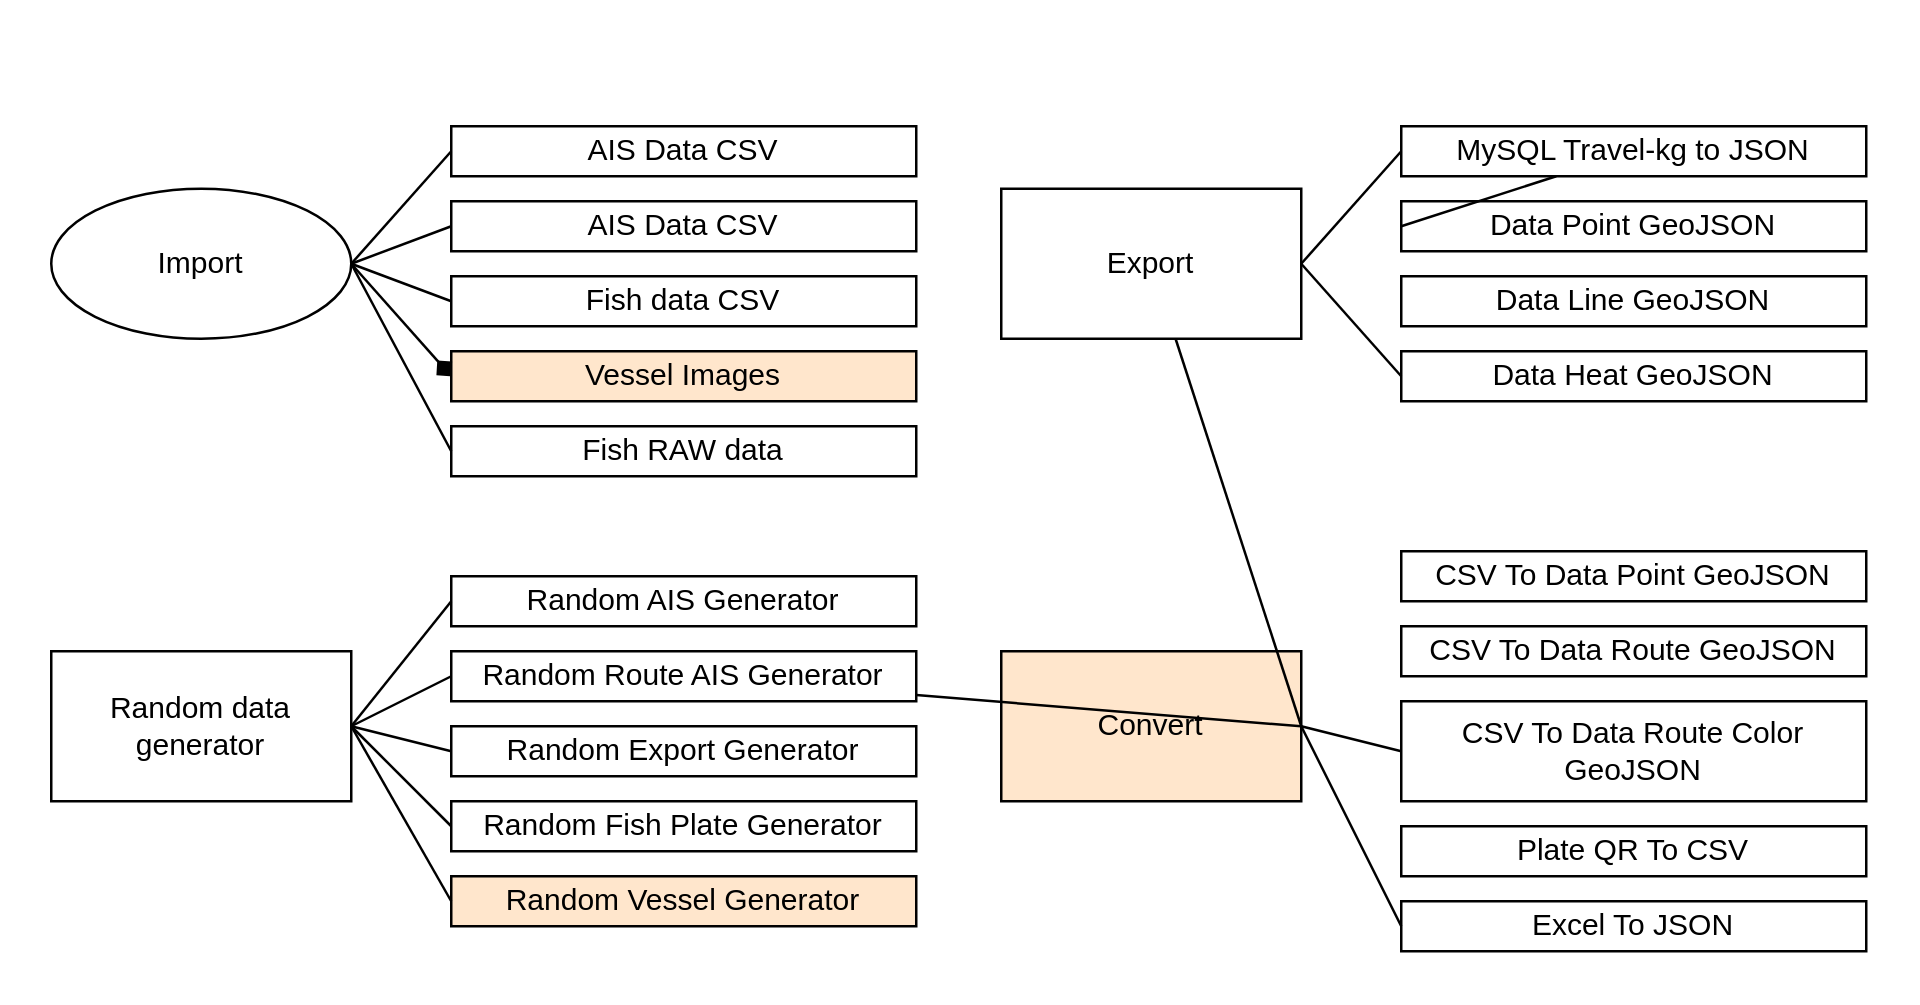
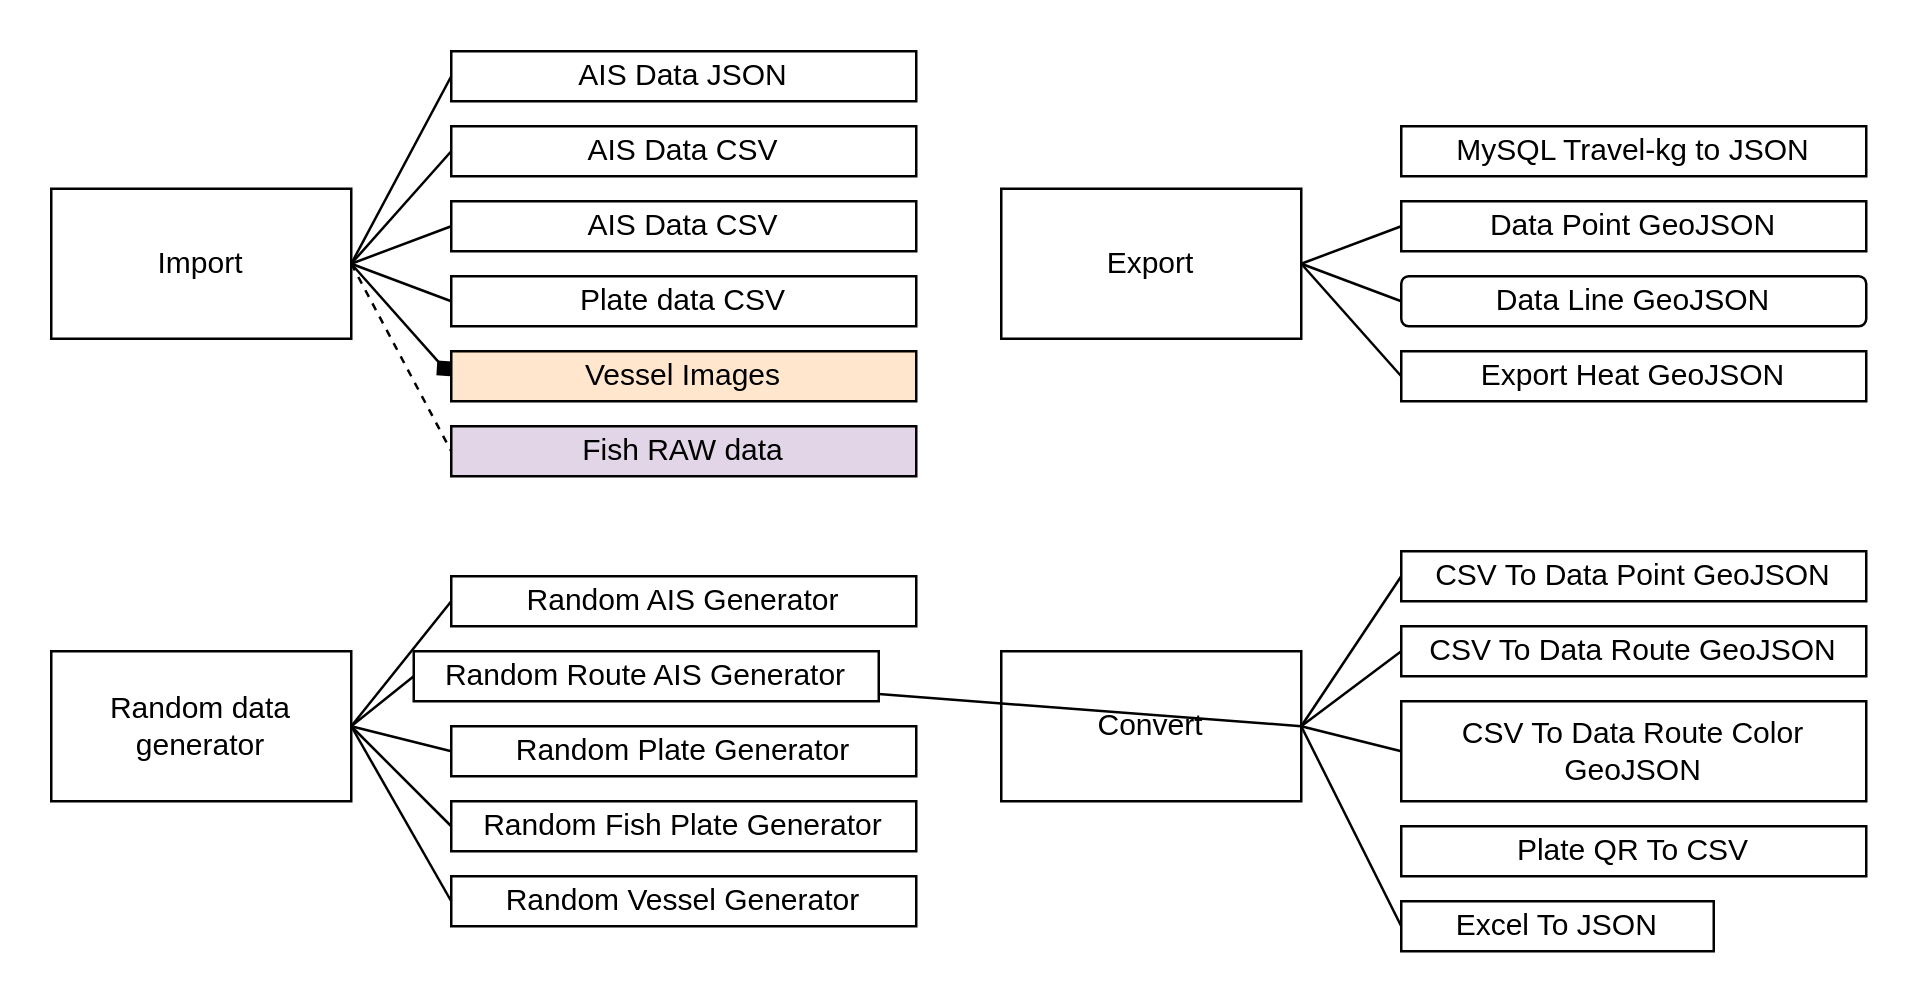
+ <mxCell id="6" value="AIS Data JSON" style="rounded=0;whiteSpace=wrap;html=1;" vertex="1" parent="1"><mxGeometry x="180" y="20" width="186" height="20" as="geometry" /></mxCell>
+ <mxCell id="21" value="" style="endArrow=none;html=1;rounded=0;exitX=1;exitY=0.5;exitDx=0;exitDy=0;entryX=0;entryY=0.5;entryDx=0;entryDy=0;" edge="1" parent="1" source="2" target="6"><mxGeometry width="50" height="50" relative="1" as="geometry"><mxPoint x="400" y="660" as="sourcePoint" /><mxPoint x="450" y="610" as="targetPoint" /></mxGeometry></mxCell>
- <mxCell id="33" value="" style="endArrow=none;html=1;rounded=0;exitX=0;exitY=0.5;exitDx=0;exitDy=0;" edge="1" parent="1" source="13" target="12"><mxGeometry width="50" height="50" relative="1" as="geometry"><mxPoint x="570" y="70" as="sourcePoint" /><mxPoint x="530" y="115" as="targetPoint" /></mxGeometry></mxCell>
+ <mxCell id="33" value="" style="endArrow=none;html=1;rounded=0;entryX=1;entryY=0.5;entryDx=0;entryDy=0;exitX=0;exitY=0.5;exitDx=0;exitDy=0;" edge="1" parent="1" source="13" target="3"><mxGeometry width="50" height="50" relative="1" as="geometry"><mxPoint x="570" y="70" as="sourcePoint" /><mxPoint x="530" y="115" as="targetPoint" /></mxGeometry></mxCell>
- <mxCell id="32" value="" style="endArrow=none;html=1;rounded=0;entryX=1;entryY=0.5;entryDx=0;entryDy=0;exitX=0;exitY=0.5;exitDx=0;exitDy=0;" edge="1" parent="1" source="12" target="3"><mxGeometry width="50" height="50" relative="1" as="geometry"><mxPoint x="560" y="60" as="sourcePoint" /><mxPoint x="520" y="110" as="targetPoint" /></mxGeometry></mxCell>
- <mxCell id="2" value="Import" style="ellipse;whiteSpace=wrap;html=1;" vertex="1" parent="1"><mxGeometry x="20" y="75" width="120" height="60" as="geometry" /></mxCell>
+ <mxCell id="2" value="Import" style="rounded=0;whiteSpace=wrap;html=1;" vertex="1" parent="1"><mxGeometry x="20" y="75" width="120" height="60" as="geometry" /></mxCell>
+ <mxCell id="34" value="" style="endArrow=none;html=1;rounded=0;entryX=1;entryY=0.5;entryDx=0;entryDy=0;exitX=0;exitY=0.5;exitDx=0;exitDy=0;" edge="1" parent="1" source="14" target="3"><mxGeometry width="50" height="50" relative="1" as="geometry"><mxPoint x="570" y="100" as="sourcePoint" /><mxPoint x="530" y="115" as="targetPoint" /></mxGeometry></mxCell>
- <mxCell id="9" value="Fish data CSV" style="rounded=0;whiteSpace=wrap;html=1;" vertex="1" parent="1"><mxGeometry x="180" y="110" width="186" height="20" as="geometry" /></mxCell>
+ <mxCell id="9" value="Plate data CSV" style="rounded=0;whiteSpace=wrap;html=1;" vertex="1" parent="1"><mxGeometry x="180" y="110" width="186" height="20" as="geometry" /></mxCell>
- <mxCell id="14" value="Data Line GeoJSON" style="rounded=0;whiteSpace=wrap;html=1;" vertex="1" parent="1"><mxGeometry x="560" y="110" width="186" height="20" as="geometry" /></mxCell>
+ <mxCell id="14" value="Data Line GeoJSON" style="whiteSpace=wrap;html=1;rounded=1;" vertex="1" parent="1"><mxGeometry x="560" y="110" width="186" height="20" as="geometry" /></mxCell>
- <mxCell id="26" value="" style="endArrow=none;html=1;rounded=0;entryX=0;entryY=0.5;entryDx=0;entryDy=0;exitX=1;exitY=0.5;exitDx=0;exitDy=0;" edge="1" parent="1" source="2" target="11"><mxGeometry width="50" height="50" relative="1" as="geometry"><mxPoint x="140" y="100" as="sourcePoint" /><mxPoint x="190" y="160" as="targetPoint" /></mxGeometry></mxCell>
+ <mxCell id="26" value="" style="endArrow=none;html=1;rounded=0;entryX=0;entryY=0.5;entryDx=0;entryDy=0;exitX=1;exitY=0.5;exitDx=0;exitDy=0;dashed=1;" edge="1" parent="1" source="2" target="11"><mxGeometry width="50" height="50" relative="1" as="geometry"><mxPoint x="140" y="100" as="sourcePoint" /><mxPoint x="190" y="160" as="targetPoint" /></mxGeometry></mxCell>
- <mxCell id="15" value="Data Heat GeoJSON" style="rounded=0;whiteSpace=wrap;html=1;" vertex="1" parent="1"><mxGeometry x="560" y="140" width="186" height="20" as="geometry" /></mxCell>
+ <mxCell id="15" value="Export Heat GeoJSON" style="rounded=0;whiteSpace=wrap;html=1;" vertex="1" parent="1"><mxGeometry x="560" y="140" width="186" height="20" as="geometry" /></mxCell>
- <mxCell id="11" value="Fish RAW data" style="rounded=0;whiteSpace=wrap;html=1;" vertex="1" parent="1"><mxGeometry x="180" y="170" width="186" height="20" as="geometry" /></mxCell>
+ <mxCell id="11" value="Fish RAW data" style="rounded=0;whiteSpace=wrap;html=1;fillColor=#e1d5e7;" vertex="1" parent="1"><mxGeometry x="180" y="170" width="186" height="20" as="geometry" /></mxCell>
- <mxCell id="42" value="" style="endArrow=none;html=1;rounded=0;exitX=1;exitY=0.5;exitDx=0;exitDy=0;" edge="1" parent="1" source="5" target="3"><mxGeometry width="50" height="50" relative="1" as="geometry"><mxPoint x="530" y="300" as="sourcePoint" /><mxPoint x="570" y="240" as="targetPoint" /></mxGeometry></mxCell>
+ <mxCell id="42" value="" style="endArrow=none;html=1;rounded=0;exitX=1;exitY=0.5;exitDx=0;exitDy=0;entryX=0;entryY=0.5;entryDx=0;entryDy=0;" edge="1" parent="1" source="5" target="37"><mxGeometry width="50" height="50" relative="1" as="geometry"><mxPoint x="530" y="300" as="sourcePoint" /><mxPoint x="570" y="240" as="targetPoint" /></mxGeometry></mxCell>
+ <mxCell id="41" value="" style="endArrow=none;html=1;rounded=0;exitX=1;exitY=0.5;exitDx=0;exitDy=0;entryX=0;entryY=0.5;entryDx=0;entryDy=0;" edge="1" parent="1" source="5" target="36"><mxGeometry width="50" height="50" relative="1" as="geometry"><mxPoint x="400" y="480" as="sourcePoint" /><mxPoint x="450" y="430" as="targetPoint" /></mxGeometry></mxCell>
- <mxCell id="19" value="Random Route AIS Generator" style="rounded=0;whiteSpace=wrap;html=1;" vertex="1" parent="1"><mxGeometry x="180" y="260" width="186" height="20" as="geometry" /></mxCell>
+ <mxCell id="19" value="Random Route AIS Generator" style="rounded=0;whiteSpace=wrap;html=1;" vertex="1" parent="1"><mxGeometry x="165" y="260" width="186" height="20" as="geometry" /></mxCell>
- <mxCell id="5" value="Convert" style="rounded=0;whiteSpace=wrap;html=1;fillColor=#ffe6cc;" vertex="1" parent="1"><mxGeometry x="400" y="260" width="120" height="60" as="geometry" /></mxCell>
+ <mxCell id="5" value="Convert" style="rounded=0;whiteSpace=wrap;html=1;" vertex="1" parent="1"><mxGeometry x="400" y="260" width="120" height="60" as="geometry" /></mxCell>
- <mxCell id="18" value="Random Export Generator" style="rounded=0;whiteSpace=wrap;html=1;" vertex="1" parent="1"><mxGeometry x="180" y="290" width="186" height="20" as="geometry" /></mxCell>
+ <mxCell id="18" value="Random Plate Generator" style="rounded=0;whiteSpace=wrap;html=1;" vertex="1" parent="1"><mxGeometry x="180" y="290" width="186" height="20" as="geometry" /></mxCell>
- <mxCell id="20" value="Random Vessel Generator" style="rounded=0;whiteSpace=wrap;html=1;fillColor=#ffe6cc;" vertex="1" parent="1"><mxGeometry x="180" y="350" width="186" height="20" as="geometry" /></mxCell>
+ <mxCell id="20" value="Random Vessel Generator" style="rounded=0;whiteSpace=wrap;html=1;" vertex="1" parent="1"><mxGeometry x="180" y="350" width="186" height="20" as="geometry" /></mxCell>
- <mxCell id="40" value="Excel To JSON" style="rounded=0;whiteSpace=wrap;html=1;" vertex="1" parent="1"><mxGeometry x="560" y="360" width="186" height="20" as="geometry" /></mxCell>
+ <mxCell id="40" value="Excel To JSON" style="rounded=0;whiteSpace=wrap;html=1;" vertex="1" parent="1"><mxGeometry x="560" y="360" width="125" height="20" as="geometry" /></mxCell>
